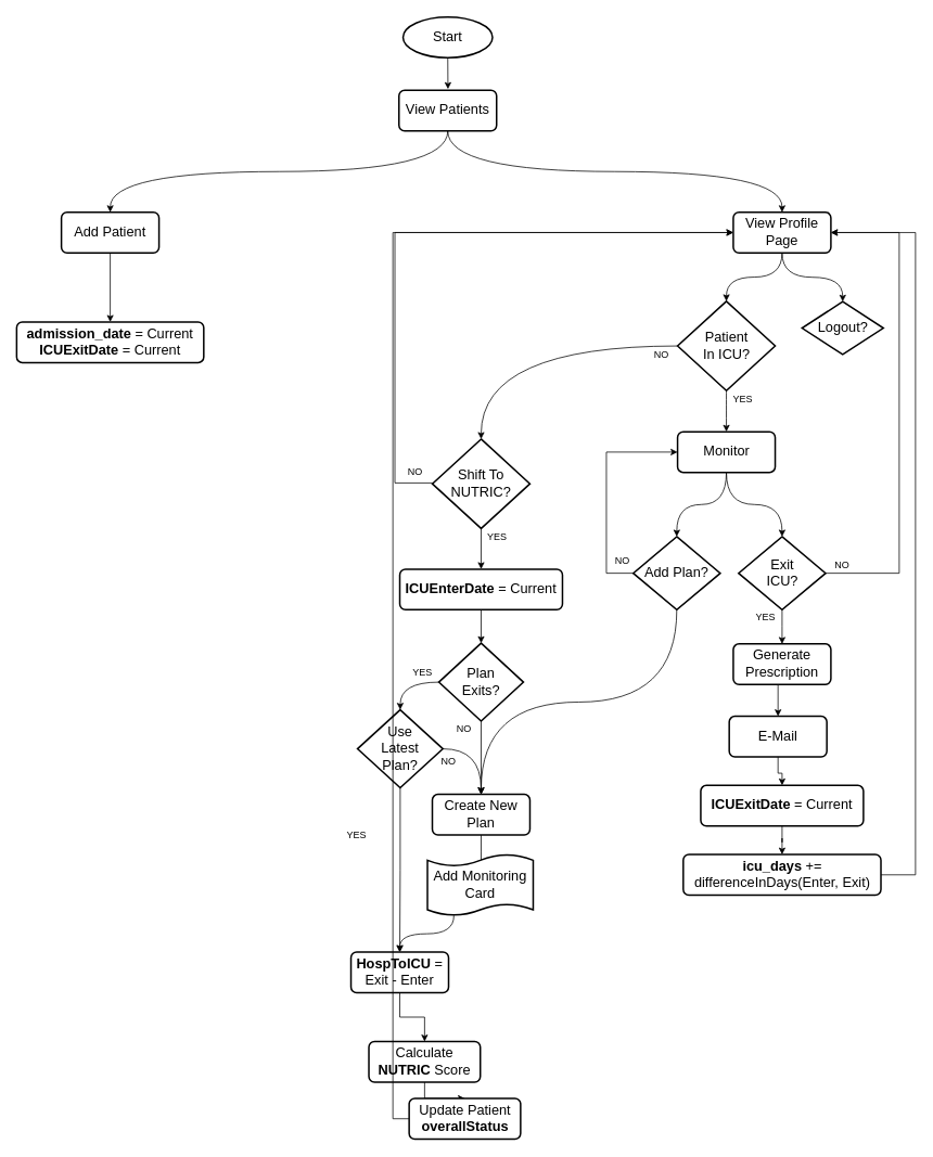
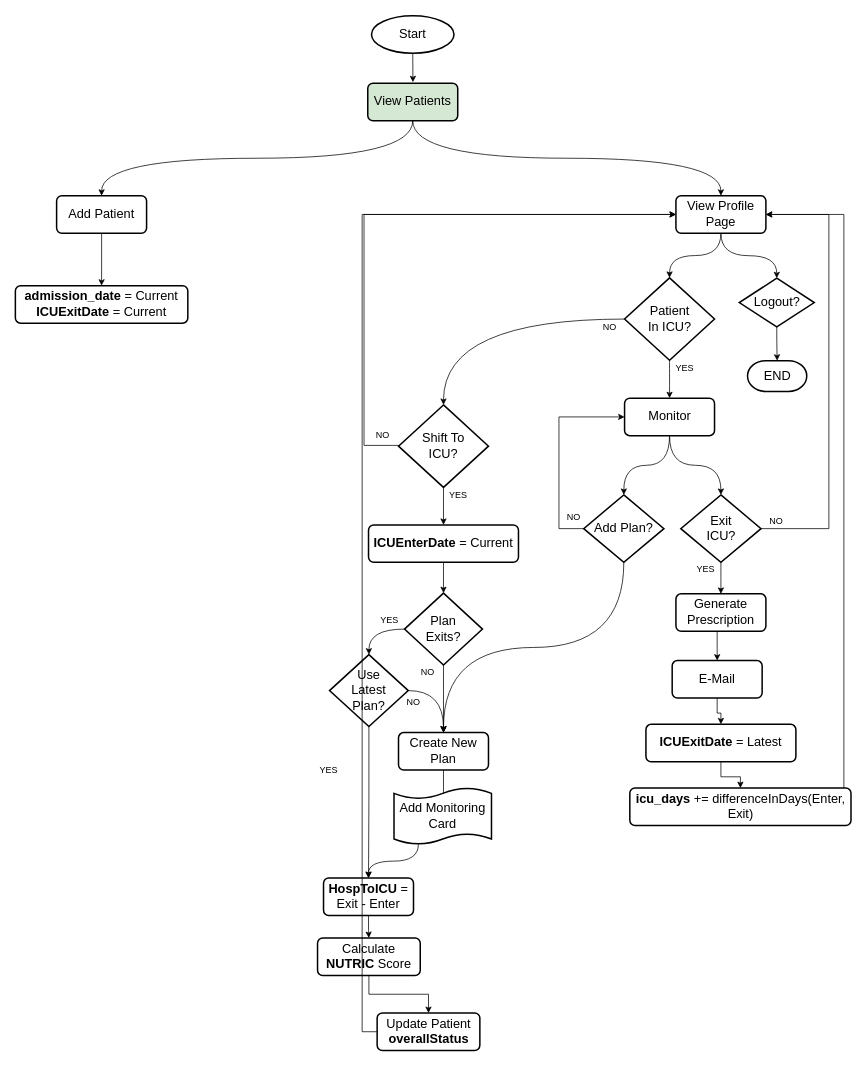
- <mxCell id="6" value="&lt;font style=&quot;font-size: 17px&quot;&gt;View Patients&lt;/font&gt;" style="rounded=1;whiteSpace=wrap;html=1;absoluteArcSize=1;arcSize=14;strokeWidth=2;" parent="1" vertex="1"><mxGeometry x="490" y="110" width="120" height="50" as="geometry" /></mxCell>
+ <mxCell id="6" value="&lt;font style=&quot;font-size: 17px&quot;&gt;View Patients&lt;/font&gt;" style="rounded=1;whiteSpace=wrap;html=1;absoluteArcSize=1;arcSize=14;strokeWidth=2;fillColor=#d5e8d4;" parent="1" vertex="1"><mxGeometry x="490" y="110" width="120" height="50" as="geometry" /></mxCell>
- <mxCell id="9" value="&lt;font style=&quot;font-size: 17px&quot;&gt;&lt;b&gt;admission_date&lt;/b&gt; = Current&lt;br&gt;&lt;b&gt;ICUExitDate&lt;/b&gt; = Current&lt;br&gt;&lt;/font&gt;" style="rounded=1;whiteSpace=wrap;html=1;absoluteArcSize=1;arcSize=14;strokeWidth=2;" parent="1" vertex="1"><mxGeometry x="20" y="395" width="230" height="50" as="geometry" /></mxCell>
+ <mxCell id="9" value="&lt;font style=&quot;font-size: 17px&quot;&gt;&lt;b&gt;admission_date&lt;/b&gt; = Current&lt;br&gt;&lt;b&gt;ICUExitDate&lt;/b&gt; = Current&lt;br&gt;&lt;/font&gt;" style="rounded=1;whiteSpace=wrap;html=1;absoluteArcSize=1;arcSize=14;strokeWidth=2;" parent="1" vertex="1"><mxGeometry x="20" y="380" width="230" height="50" as="geometry" /></mxCell>
+ <mxCell id="57" style="edgeStyle=orthogonalEdgeStyle;curved=1;rounded=0;orthogonalLoop=1;jettySize=auto;html=1;exitX=0.5;exitY=1;exitDx=0;exitDy=0;exitPerimeter=0;entryX=0.5;entryY=0;entryDx=0;entryDy=0;entryPerimeter=0;" parent="1" source="58" target="59" edge="1"><mxGeometry relative="1" as="geometry" /></mxCell>
+ <mxCell id="59" value="&lt;font style=&quot;font-size: 17px&quot;&gt;END&lt;/font&gt;" style="strokeWidth=2;html=1;shape=mxgraph.flowchart.terminator;whiteSpace=wrap;" parent="1" vertex="1"><mxGeometry x="996.5" y="480" width="79" height="41" as="geometry" /></mxCell>
- <mxCell id="34" value="&lt;span style=&quot;font-size: 17px&quot;&gt;Shift To&lt;br&gt;&lt;/span&gt;&lt;font style=&quot;font-size: 17px&quot;&gt;NUTRIC?&lt;/font&gt;" style="strokeWidth=2;html=1;shape=mxgraph.flowchart.decision;whiteSpace=wrap;" parent="1" vertex="1"><mxGeometry x="531" y="539" width="120" height="110" as="geometry" /></mxCell>
+ <mxCell id="34" value="&lt;span style=&quot;font-size: 17px&quot;&gt;Shift To&lt;br&gt;&lt;/span&gt;&lt;font style=&quot;font-size: 17px&quot;&gt;ICU?&lt;/font&gt;" style="strokeWidth=2;html=1;shape=mxgraph.flowchart.decision;whiteSpace=wrap;" parent="1" vertex="1"><mxGeometry x="531" y="539" width="120" height="110" as="geometry" /></mxCell>
- <mxCell id="61" value="&lt;span style=&quot;font-size: 17px&quot;&gt;&lt;b&gt;ICUExitDate&lt;/b&gt; = Current&lt;/span&gt;" style="rounded=1;whiteSpace=wrap;html=1;absoluteArcSize=1;arcSize=14;strokeWidth=2;" parent="1" vertex="1"><mxGeometry x="861" y="965" width="200" height="50" as="geometry" /></mxCell>
+ <mxCell id="61" value="&lt;span style=&quot;font-size: 17px&quot;&gt;&lt;b&gt;ICUExitDate&lt;/b&gt; = Latest&lt;/span&gt;" style="rounded=1;whiteSpace=wrap;html=1;absoluteArcSize=1;arcSize=14;strokeWidth=2;" parent="1" vertex="1"><mxGeometry x="861" y="965" width="200" height="50" as="geometry" /></mxCell>
- <mxCell id="63" value="&lt;span style=&quot;font-size: 17px&quot;&gt;&lt;b&gt;icu_days &lt;/b&gt;+= differenceInDays(Enter, Exit)&lt;/span&gt;" style="rounded=1;whiteSpace=wrap;html=1;absoluteArcSize=1;arcSize=14;strokeWidth=2;" parent="1" vertex="1"><mxGeometry x="839.5" y="1050" width="243" height="50" as="geometry" /></mxCell>
+ <mxCell id="63" value="&lt;span style=&quot;font-size: 17px&quot;&gt;&lt;b&gt;icu_days &lt;/b&gt;+= differenceInDays(Enter, Exit)&lt;/span&gt;" style="rounded=1;whiteSpace=wrap;html=1;absoluteArcSize=1;arcSize=14;strokeWidth=2;" parent="1" vertex="1"><mxGeometry x="839.5" y="1050" width="295" height="50" as="geometry" /></mxCell>
- <mxCell id="48" value="&lt;span style=&quot;font-size: 17px&quot;&gt;Calculate &lt;b&gt;NUTRIC &lt;/b&gt;Score&lt;br&gt;&lt;/span&gt;" style="rounded=1;whiteSpace=wrap;html=1;absoluteArcSize=1;arcSize=14;strokeWidth=2;" parent="1" vertex="1"><mxGeometry x="453" y="1280" width="137" height="50" as="geometry" /></mxCell>
+ <mxCell id="48" value="&lt;span style=&quot;font-size: 17px&quot;&gt;Calculate &lt;b&gt;NUTRIC &lt;/b&gt;Score&lt;br&gt;&lt;/span&gt;" style="rounded=1;whiteSpace=wrap;html=1;absoluteArcSize=1;arcSize=14;strokeWidth=2;" parent="1" vertex="1"><mxGeometry x="423" y="1250" width="137" height="50" as="geometry" /></mxCell>
